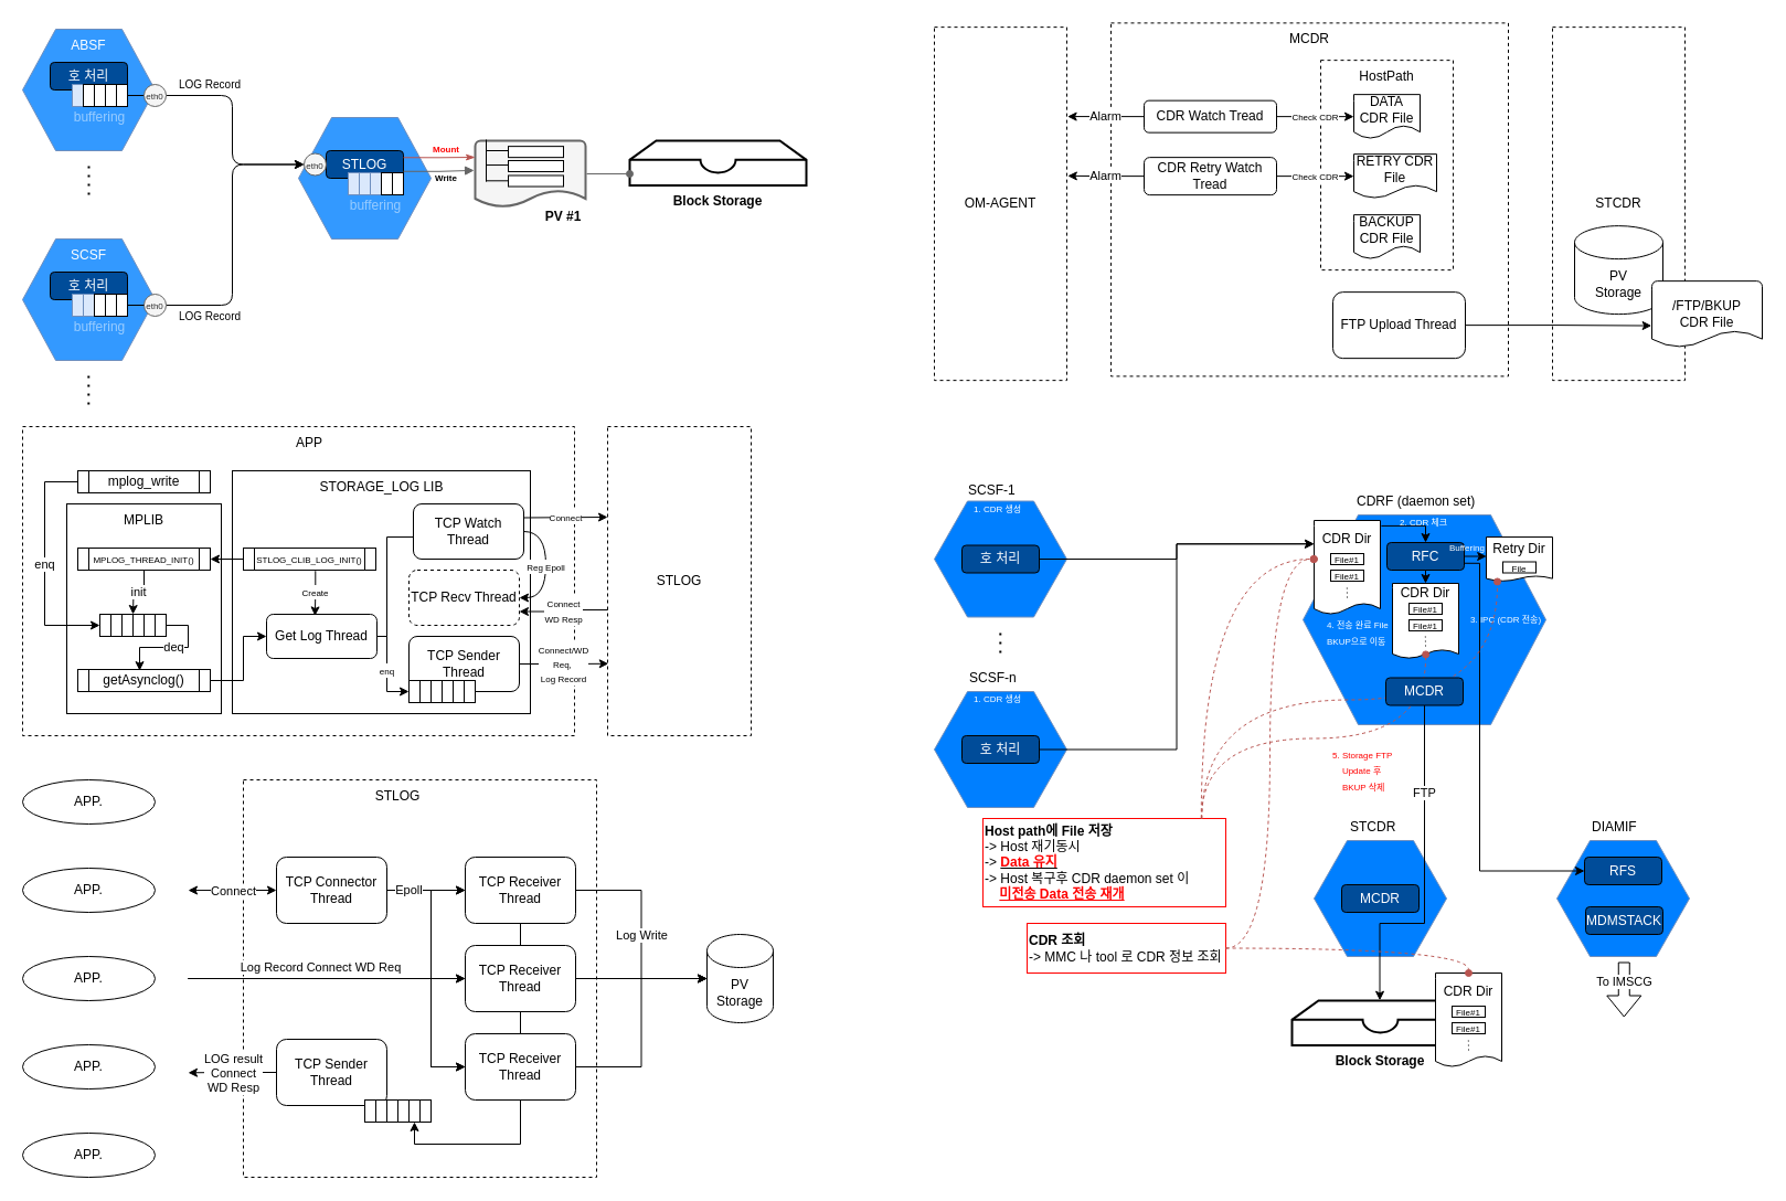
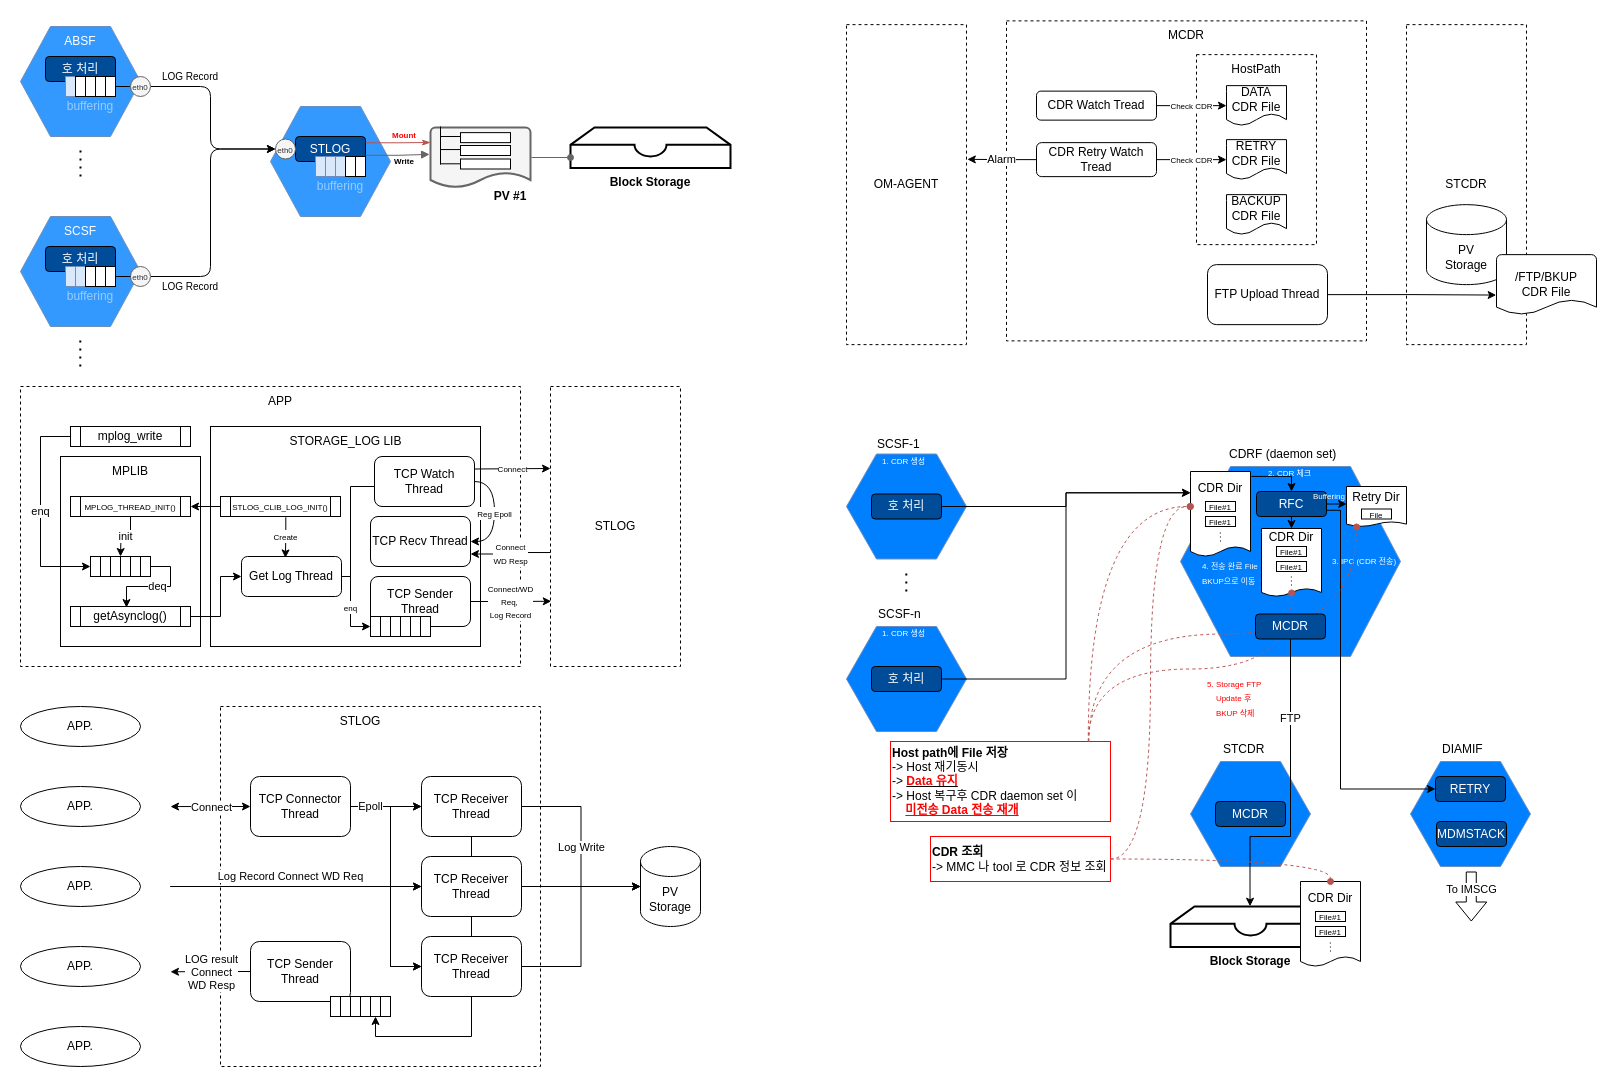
- <mxCell id="158" value="Alarm" style="edgeStyle=orthogonalEdgeStyle;rounded=0;orthogonalLoop=1;jettySize=auto;html=1;exitX=0;exitY=0.5;exitDx=0;exitDy=0;entryX=1.005;entryY=0.253;entryDx=0;entryDy=0;entryPerimeter=0;" parent="1" source="148" target="144" edge="1"><mxGeometry relative="1" as="geometry" /></mxCell>
- <mxCell id="156" value="RETRY CDR File" style="shape=document;whiteSpace=wrap;html=1;boundedLbl=1;" parent="1" vertex="1"><mxGeometry x="1226" y="139.13" width="75" height="40" as="geometry" /></mxCell>
+ <mxCell id="156" value="RETRY CDR File" style="shape=document;whiteSpace=wrap;html=1;boundedLbl=1;" parent="1" vertex="1"><mxGeometry x="1226" y="139.13" width="60" height="40" as="geometry" /></mxCell>
- <mxCell id="96" value="TCP Recv Thread" style="rounded=1;whiteSpace=wrap;html=1;dashed=1;" parent="1" vertex="1"><mxGeometry x="370" y="516" width="100" height="50" as="geometry" /></mxCell>
+ <mxCell id="96" value="TCP Recv Thread" style="rounded=1;whiteSpace=wrap;html=1;" parent="1" vertex="1"><mxGeometry x="370" y="516" width="100" height="50" as="geometry" /></mxCell>
- <mxCell id="178" value="&lt;font style=&quot;color: rgb(255, 255, 255);&quot;&gt;RFS&lt;/font&gt;" style="rounded=1;whiteSpace=wrap;html=1;fillColor=#004C99;" parent="1" vertex="1"><mxGeometry x="1435" y="776" width="70" height="25" as="geometry" /></mxCell>
+ <mxCell id="178" value="&lt;font style=&quot;color: rgb(255, 255, 255);&quot;&gt;RETRY&lt;/font&gt;" style="rounded=1;whiteSpace=wrap;html=1;fillColor=#004C99;" parent="1" vertex="1"><mxGeometry x="1435" y="776" width="70" height="25" as="geometry" /></mxCell>
